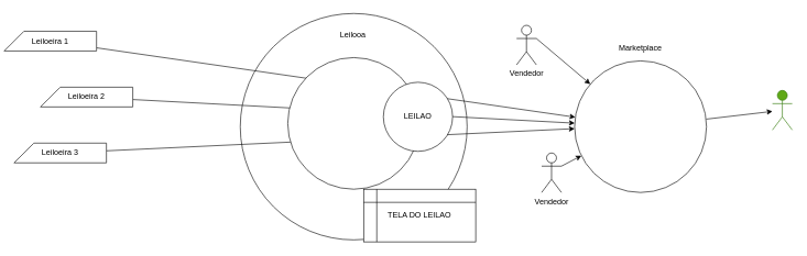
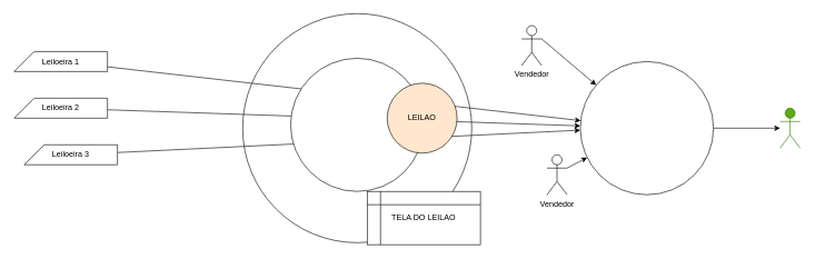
- <mxCell id="5" value="Leilooa" style="text;html=1;strokeColor=none;fillColor=none;align=center;verticalAlign=middle;whiteSpace=wrap;rounded=0;" vertex="1" parent="1"><mxGeometry x="504" y="38" width="60" height="30" as="geometry" /></mxCell>
- <mxCell id="10" value="Leiloeira 1" style="shape=card;whiteSpace=wrap;html=1;" vertex="1" parent="1"><mxGeometry x="5" y="47" width="140" height="30" as="geometry" /></mxCell>
+ <mxCell id="10" value="Leiloeira 1" style="shape=card;whiteSpace=wrap;html=1;" vertex="1" parent="1"><mxGeometry x="20" y="77" width="140" height="30" as="geometry" /></mxCell>
- <mxCell id="6" value="Marketplace" style="text;html=1;strokeColor=none;fillColor=none;align=center;verticalAlign=middle;whiteSpace=wrap;rounded=0;" vertex="1" parent="1"><mxGeometry x="940" y="57" width="60" height="30" as="geometry" /></mxCell>
- <mxCell id="12" value="Leiloeira 2" style="shape=card;whiteSpace=wrap;html=1;" vertex="1" parent="1"><mxGeometry x="60" y="132" width="140" height="30" as="geometry" /></mxCell>
+ <mxCell id="12" value="Leiloeira 2" style="shape=card;whiteSpace=wrap;html=1;" vertex="1" parent="1"><mxGeometry x="20" y="147" width="140" height="30" as="geometry" /></mxCell>
- <mxCell id="18" value="Comprador" style="shape=umlActor;verticalLabelPosition=bottom;verticalAlign=top;html=1;outlineConnect=0;fillColor=#60a917;fontColor=#ffffff;strokeColor=#2D7600;" vertex="1" parent="1"><mxGeometry x="1170" y="137" width="30" height="60" as="geometry" /></mxCell>
+ <mxCell id="18" value="Comprador" style="shape=umlActor;verticalLabelPosition=bottom;verticalAlign=top;html=1;outlineConnect=0;fillColor=#60a917;fontColor=#ffffff;strokeColor=#2D7600;" vertex="1" parent="1"><mxGeometry x="1170" y="162" width="30" height="60" as="geometry" /></mxCell>
- <mxCell id="19" value="LEILAO" style="ellipse;whiteSpace=wrap;html=1;" vertex="1" parent="1"><mxGeometry x="580" y="124.5" width="105" height="105" as="geometry" /></mxCell>
+ <mxCell id="19" value="LEILAO" style="ellipse;whiteSpace=wrap;html=1;fillColor=#ffe6cc;" vertex="1" parent="1"><mxGeometry x="580" y="124.5" width="105" height="105" as="geometry" /></mxCell>
- <mxCell id="14" value="Leiloeira 3" style="shape=card;whiteSpace=wrap;html=1;" vertex="1" parent="1"><mxGeometry x="20" y="217" width="140" height="30" as="geometry" /></mxCell>
+ <mxCell id="14" value="Leiloeira 3" style="shape=card;whiteSpace=wrap;html=1;" vertex="1" parent="1"><mxGeometry x="35" y="217" width="140" height="30" as="geometry" /></mxCell>
